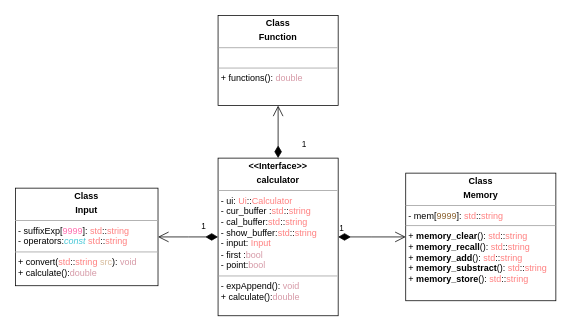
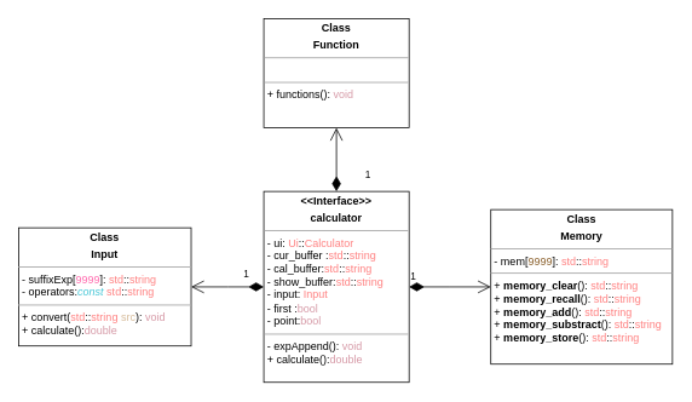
- <mxCell id="4" value="&lt;p style=&quot;margin:0px;margin-top:4px;text-align:center;&quot;&gt;&lt;b&gt;Class&lt;/b&gt;&lt;/p&gt;&lt;p style=&quot;margin:0px;margin-top:4px;text-align:center;&quot;&gt;&lt;b&gt;Function&lt;/b&gt;&lt;/p&gt;&lt;hr size=&quot;1&quot;&gt;&lt;p style=&quot;margin:0px;margin-left:4px;&quot;&gt;&lt;br&gt;&lt;/p&gt;&lt;hr size=&quot;1&quot;&gt;&lt;p style=&quot;margin:0px;margin-left:4px;&quot;&gt;+ functions():&amp;nbsp;&lt;span style=&quot;color: rgb(214, 154, 167); background-color: initial;&quot;&gt;double&lt;/span&gt;&lt;/p&gt;" style="verticalAlign=top;align=left;overflow=fill;fontSize=12;fontFamily=Helvetica;html=1;fontColor=#000000;strokeColor=default;fillColor=default;" vertex="1" parent="1"><mxGeometry x="290" y="20" width="160" height="120" as="geometry" /></mxCell>
+ <mxCell id="4" value="&lt;p style=&quot;margin:0px;margin-top:4px;text-align:center;&quot;&gt;&lt;b&gt;Class&lt;/b&gt;&lt;/p&gt;&lt;p style=&quot;margin:0px;margin-top:4px;text-align:center;&quot;&gt;&lt;b&gt;Function&lt;/b&gt;&lt;/p&gt;&lt;hr size=&quot;1&quot;&gt;&lt;p style=&quot;margin:0px;margin-left:4px;&quot;&gt;&lt;br&gt;&lt;/p&gt;&lt;hr size=&quot;1&quot;&gt;&lt;p style=&quot;margin:0px;margin-left:4px;&quot;&gt;+ functions():&amp;nbsp;&lt;span style=&quot;color: rgb(214, 154, 167); background-color: initial;&quot;&gt;void&lt;/span&gt;&lt;/p&gt;" style="verticalAlign=top;align=left;overflow=fill;fontSize=12;fontFamily=Helvetica;html=1;fontColor=#000000;strokeColor=default;fillColor=default;" vertex="1" parent="1"><mxGeometry x="290" y="20" width="160" height="120" as="geometry" /></mxCell>
